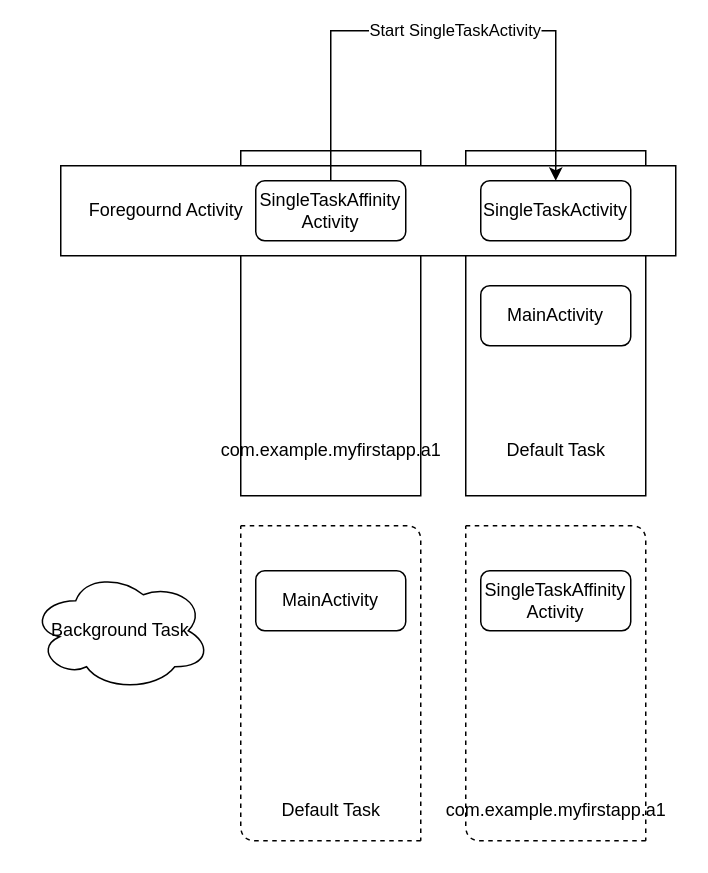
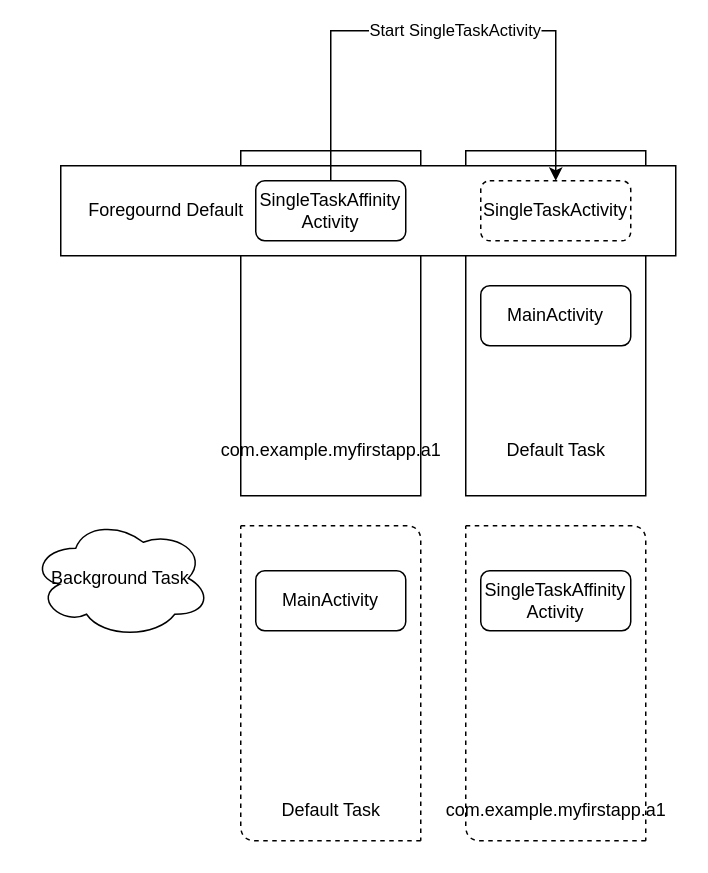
- <mxCell id="8" value="Foregournd Activity" style="text;html=1;align=center;verticalAlign=middle;resizable=0;points=[];autosize=1;" vertex="1" parent="1"><mxGeometry x="50" y="130" width="120" height="20" as="geometry" /></mxCell>
+ <mxCell id="8" value="Foregournd Default" style="text;html=1;align=center;verticalAlign=middle;resizable=0;points=[];autosize=1;" vertex="1" parent="1"><mxGeometry x="50" y="130" width="120" height="20" as="geometry" /></mxCell>
- <mxCell id="9" value="&lt;font style=&quot;font-size: 12px&quot;&gt;SingleTaskActivity&lt;/font&gt;" style="rounded=1;whiteSpace=wrap;html=1;" vertex="1" parent="1"><mxGeometry x="320" y="120" width="100" height="40" as="geometry" /></mxCell>
+ <mxCell id="9" value="&lt;font style=&quot;font-size: 12px&quot;&gt;SingleTaskActivity&lt;/font&gt;" style="rounded=1;whiteSpace=wrap;html=1;dashed=1;" vertex="1" parent="1"><mxGeometry x="320" y="120" width="100" height="40" as="geometry" /></mxCell>
- <mxCell id="16" value="Background Task" style="ellipse;shape=cloud;whiteSpace=wrap;html=1;" vertex="1" parent="1"><mxGeometry x="20" y="380" width="120" height="80" as="geometry" /></mxCell>
+ <mxCell id="16" value="Background Task" style="ellipse;shape=cloud;whiteSpace=wrap;html=1;" vertex="1" parent="1"><mxGeometry x="20" y="345" width="120" height="80" as="geometry" /></mxCell>
